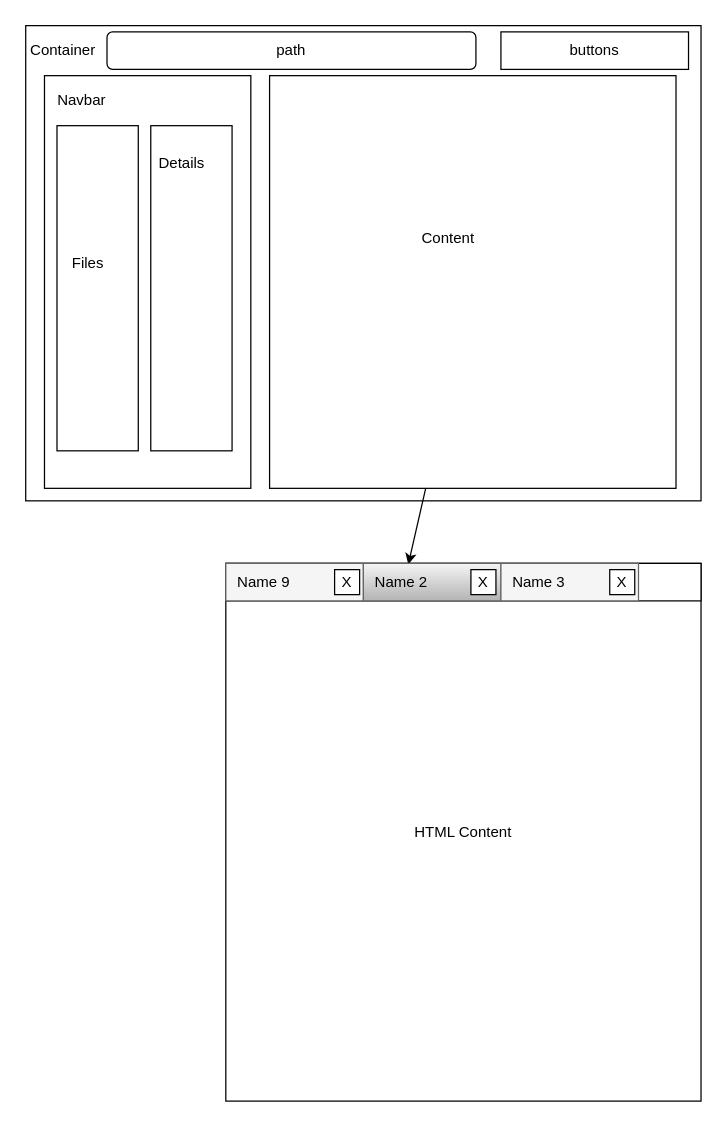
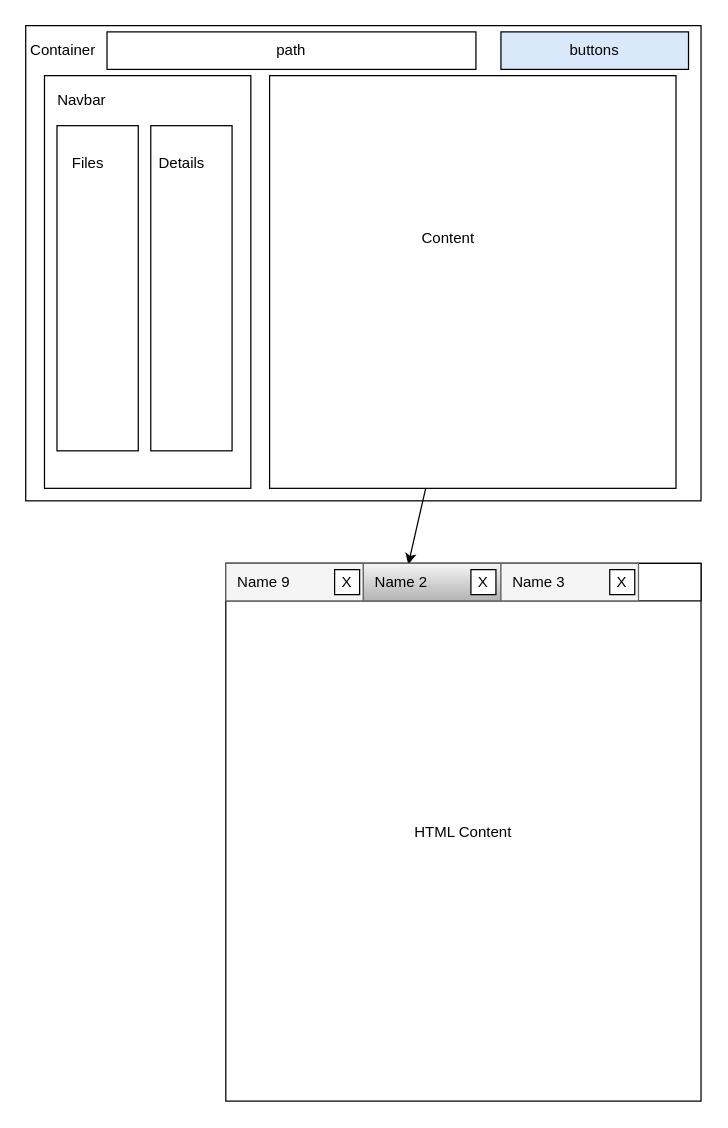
- <mxCell id="12" value="path" style="whiteSpace=wrap;html=1;rounded=1;" parent="1" vertex="1"><mxGeometry x="85" y="25" width="295" height="30" as="geometry" /></mxCell>
+ <mxCell id="12" value="path" style="rounded=0;whiteSpace=wrap;html=1;" parent="1" vertex="1"><mxGeometry x="85" y="25" width="295" height="30" as="geometry" /></mxCell>
- <mxCell id="13" value="buttons" style="rounded=0;whiteSpace=wrap;html=1;" parent="1" vertex="1"><mxGeometry x="400" y="25" width="150" height="30" as="geometry" /></mxCell>
+ <mxCell id="13" value="buttons" style="rounded=0;whiteSpace=wrap;html=1;fillColor=#dae8fc;" parent="1" vertex="1"><mxGeometry x="400" y="25" width="150" height="30" as="geometry" /></mxCell>
- <mxCell id="8" value="Files" style="text;html=1;strokeColor=none;fillColor=none;align=center;verticalAlign=middle;whiteSpace=wrap;rounded=0;" parent="1" vertex="1"><mxGeometry x="50" y="200" width="40" height="20" as="geometry" /></mxCell>
+ <mxCell id="8" value="Files" style="text;html=1;strokeColor=none;fillColor=none;align=center;verticalAlign=middle;whiteSpace=wrap;rounded=0;" parent="1" vertex="1"><mxGeometry x="50" y="120" width="40" height="20" as="geometry" /></mxCell>
